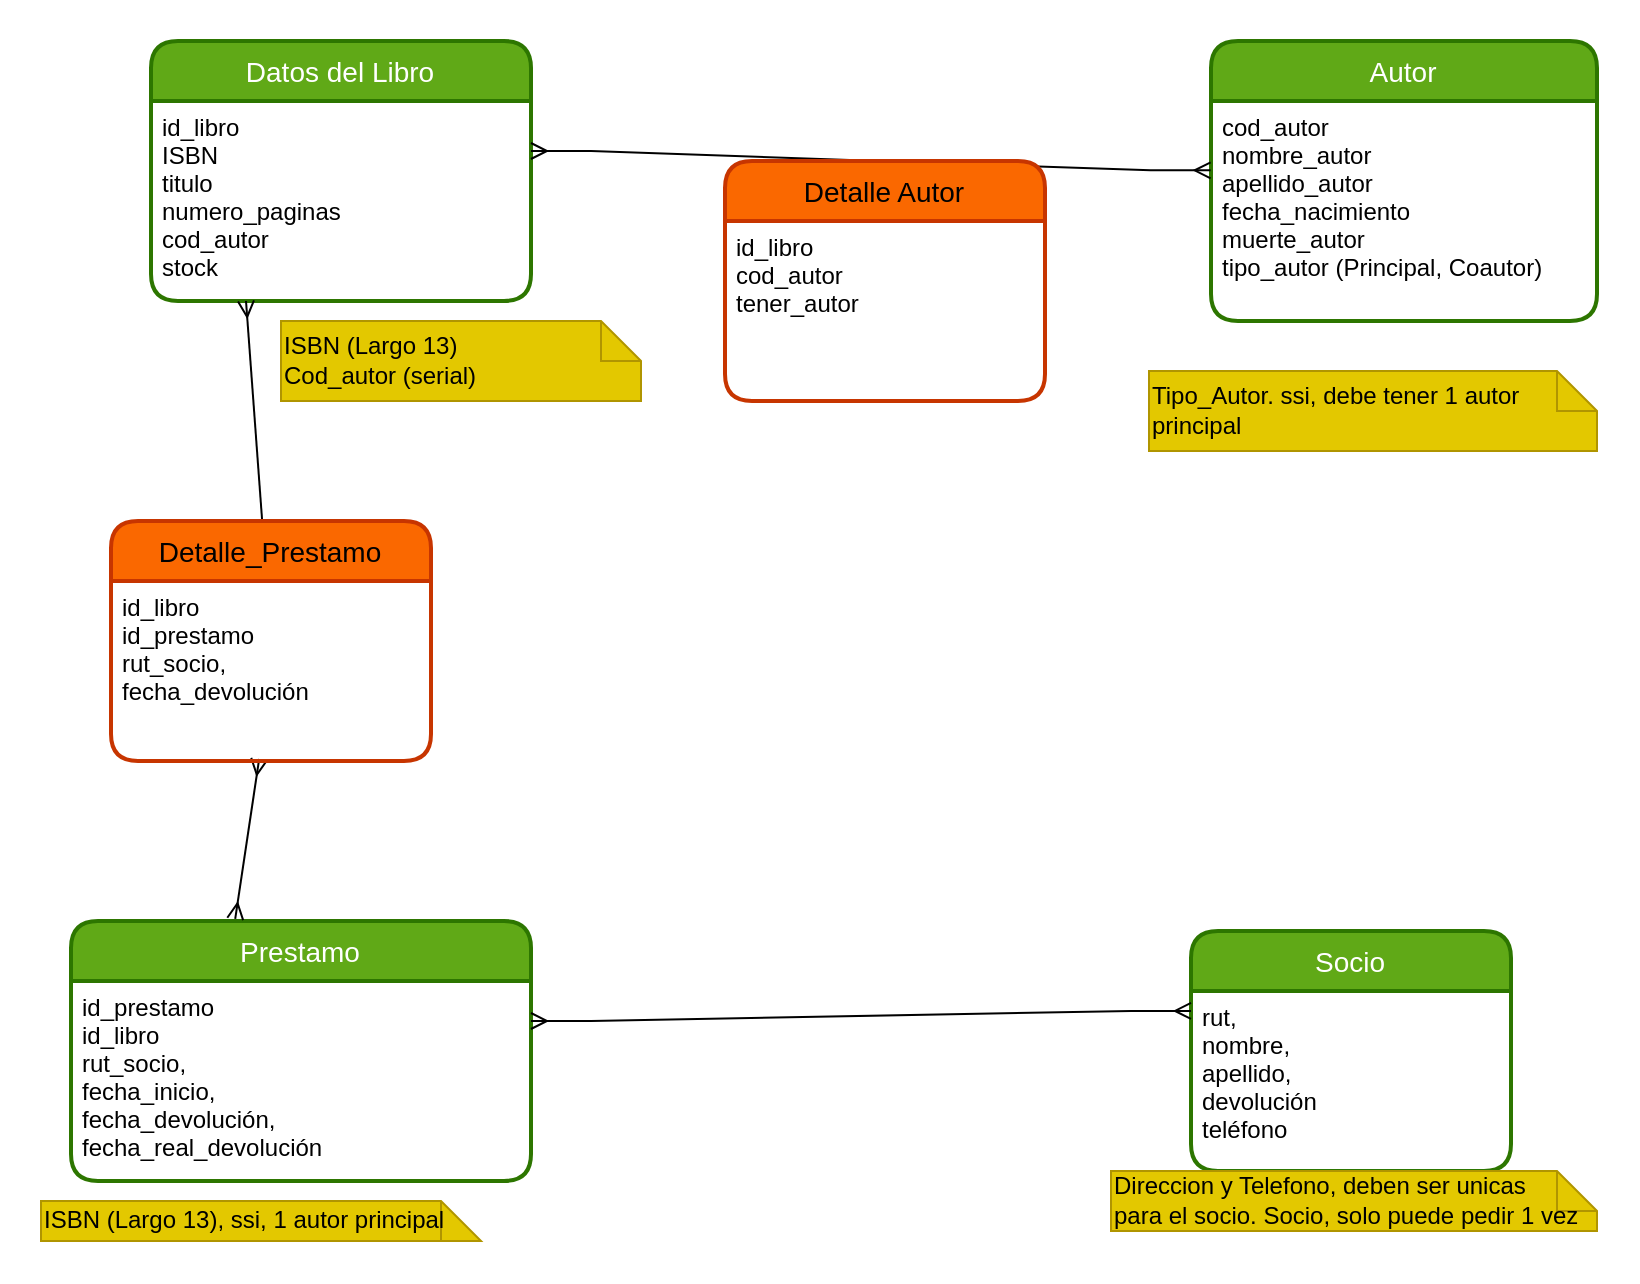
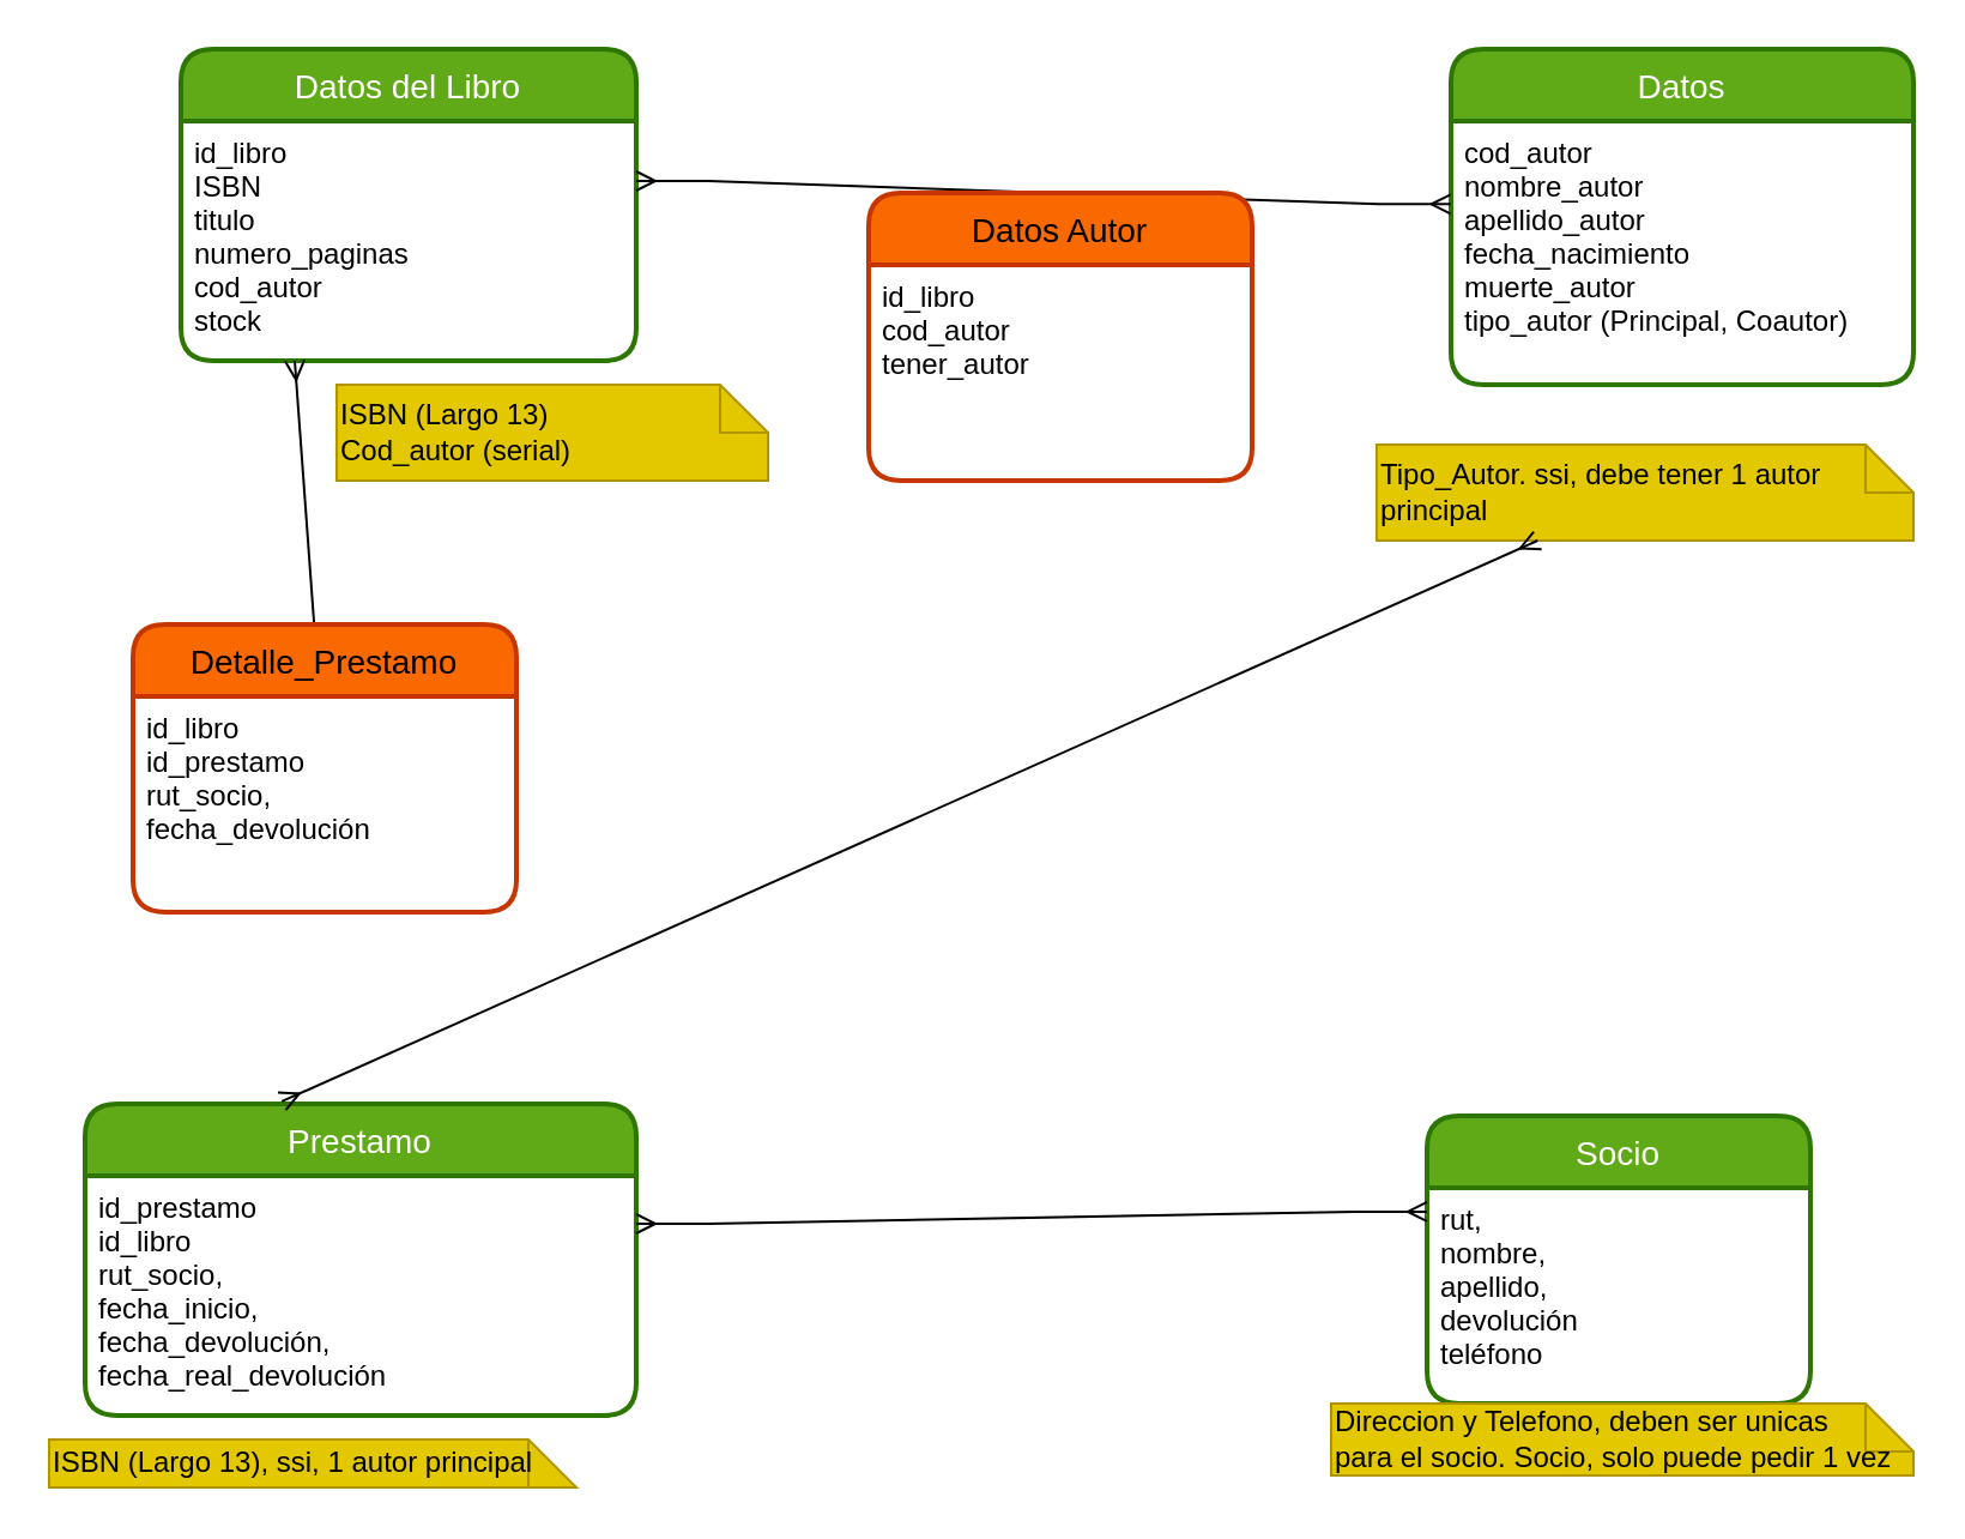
- <mxCell id="2" value="Autor" style="swimlane;childLayout=stackLayout;horizontal=1;startSize=30;horizontalStack=0;rounded=1;fontSize=14;fontStyle=0;strokeWidth=2;resizeParent=0;resizeLast=1;shadow=0;dashed=0;align=center;fillColor=#60a917;fontColor=#ffffff;strokeColor=#2D7600;" parent="1" vertex="1"><mxGeometry x="605" y="20" width="193" height="140" as="geometry" /></mxCell>
+ <mxCell id="2" value="Datos" style="swimlane;childLayout=stackLayout;horizontal=1;startSize=30;horizontalStack=0;rounded=1;fontSize=14;fontStyle=0;strokeWidth=2;resizeParent=0;resizeLast=1;shadow=0;dashed=0;align=center;fillColor=#60a917;fontColor=#ffffff;strokeColor=#2D7600;" parent="1" vertex="1"><mxGeometry x="605" y="20" width="193" height="140" as="geometry" /></mxCell>
- <mxCell id="15" value="Detalle Autor" style="swimlane;childLayout=stackLayout;horizontal=1;startSize=30;horizontalStack=0;rounded=1;fontSize=14;fontStyle=0;strokeWidth=2;resizeParent=0;resizeLast=1;shadow=0;dashed=0;align=center;fillColor=#fa6800;fontColor=#000000;strokeColor=#C73500;" parent="1" vertex="1"><mxGeometry x="362" y="80" width="160" height="120" as="geometry" /></mxCell>
+ <mxCell id="15" value="Datos Autor" style="swimlane;childLayout=stackLayout;horizontal=1;startSize=30;horizontalStack=0;rounded=1;fontSize=14;fontStyle=0;strokeWidth=2;resizeParent=0;resizeLast=1;shadow=0;dashed=0;align=center;fillColor=#fa6800;fontColor=#000000;strokeColor=#C73500;" parent="1" vertex="1"><mxGeometry x="362" y="80" width="160" height="120" as="geometry" /></mxCell>
- <mxCell id="19" value="" style="fontSize=12;html=1;endArrow=ERmany;startArrow=ERmany;rounded=0;entryX=0.463;entryY=0.989;entryDx=0;entryDy=0;entryPerimeter=0;exitX=0.357;exitY=-0.008;exitDx=0;exitDy=0;exitPerimeter=0;" edge="1" parent="1" source="6" target="21"><mxGeometry width="100" height="100" relative="1" as="geometry"><mxPoint x="127.5" y="630" as="sourcePoint" /><mxPoint x="125" y="450" as="targetPoint" /></mxGeometry></mxCell>
+ <mxCell id="19" value="" style="fontSize=12;html=1;endArrow=ERmany;startArrow=ERmany;rounded=0;exitX=0.357;exitY=-0.008;exitDx=0;exitDy=0;exitPerimeter=0;" edge="1" parent="1" source="6" target="12"><mxGeometry width="100" height="100" relative="1" as="geometry"><mxPoint x="127.5" y="630" as="sourcePoint" /><mxPoint x="125" y="450" as="targetPoint" /></mxGeometry></mxCell>
